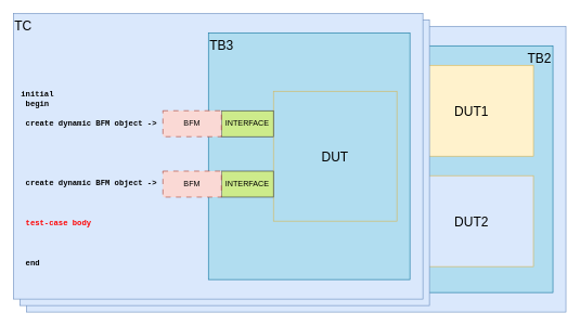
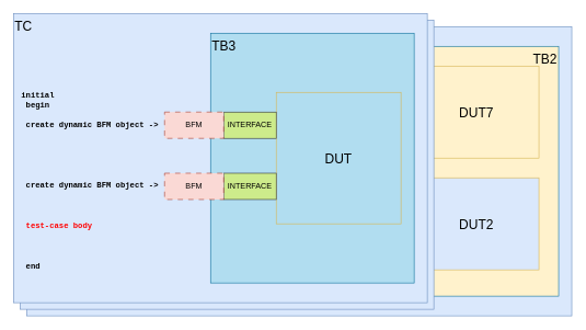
- <mxCell id="5" value="DUT1" style="rounded=0;whiteSpace=wrap;html=1;fontSize=20;fillColor=#fff2cc;strokeColor=#d6b656;" vertex="1" parent="1"><mxGeometry x="630" y="100" width="190" height="140" as="geometry" /></mxCell>
+ <mxCell id="5" value="DUT7" style="rounded=0;whiteSpace=wrap;html=1;fontSize=20;fillColor=#fff2cc;strokeColor=#d6b656;" vertex="1" parent="1"><mxGeometry x="630" y="100" width="190" height="140" as="geometry" /></mxCell>
- <mxCell id="3" value="TB2" style="rounded=0;whiteSpace=wrap;html=1;fontSize=20;verticalAlign=top;align=right;fillColor=#b1ddf0;strokeColor=#10739e;" vertex="1" parent="1"><mxGeometry x="540" y="70" width="310" height="380" as="geometry" /></mxCell>
+ <mxCell id="3" value="TB2" style="rounded=0;whiteSpace=wrap;html=1;fontSize=20;verticalAlign=top;align=right;fillColor=#fff2cc;strokeColor=#10739e;" vertex="1" parent="1"><mxGeometry x="540" y="70" width="310" height="380" as="geometry" /></mxCell>
